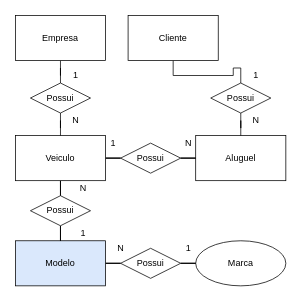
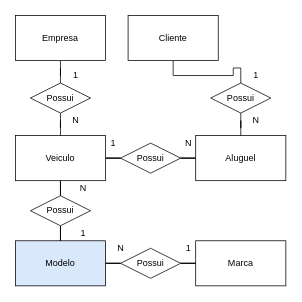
- <mxCell id="12" value="Marca" style="ellipse;whiteSpace=wrap;html=1;" vertex="1" parent="1"><mxGeometry x="260" y="320" width="120" height="60" as="geometry" /></mxCell>
+ <mxCell id="12" value="Marca" style="rounded=0;whiteSpace=wrap;html=1;" vertex="1" parent="1"><mxGeometry x="260" y="320" width="120" height="60" as="geometry" /></mxCell>
